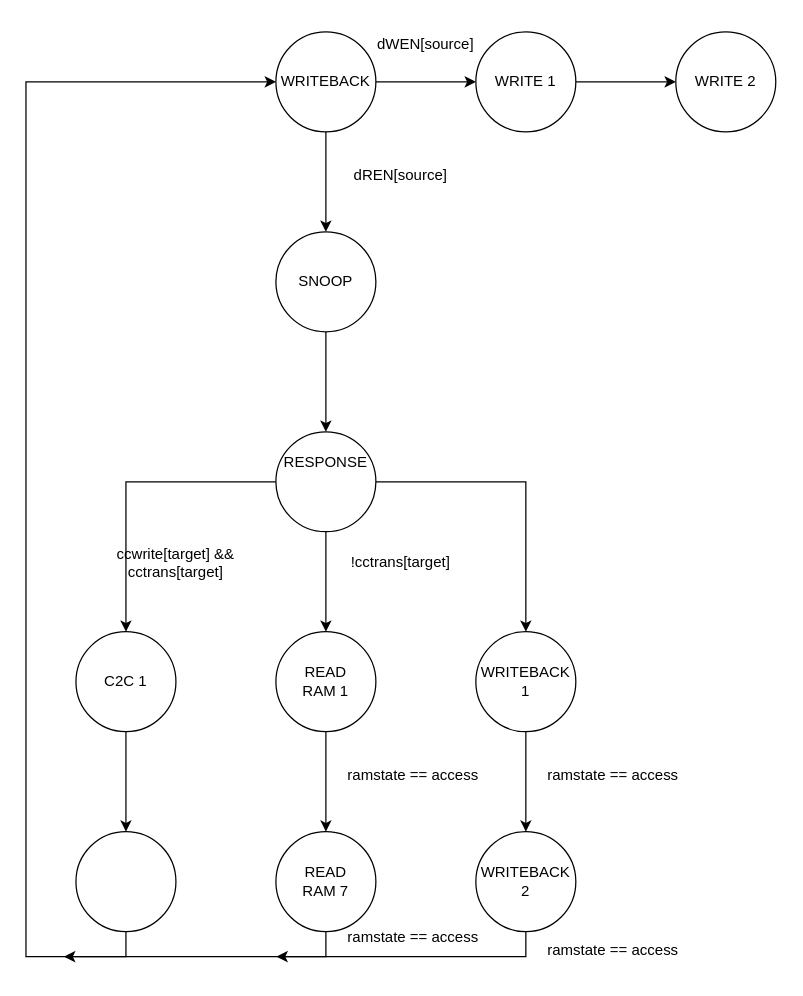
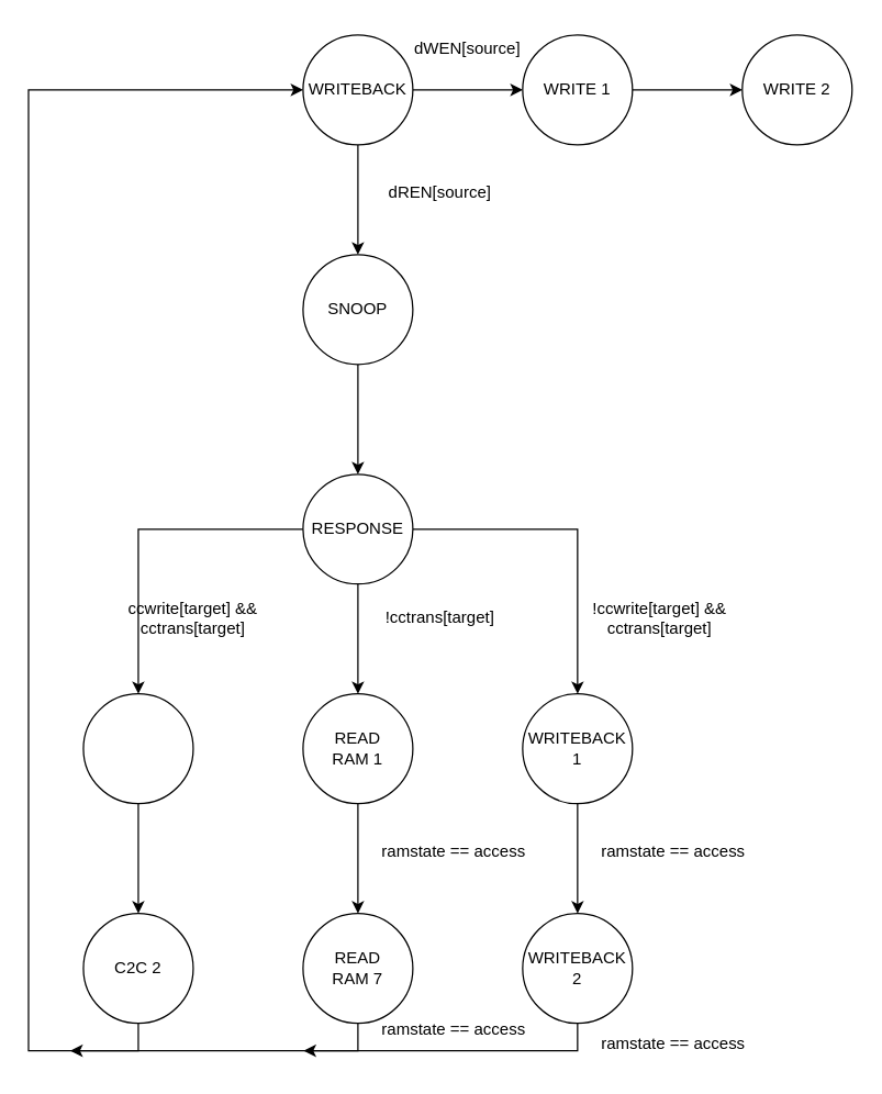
- <mxCell id="16" value="RESPONSE" style="text;html=1;strokeColor=none;fillColor=none;align=center;verticalAlign=middle;whiteSpace=wrap;rounded=0;" parent="1" vertex="1"><mxGeometry x="230" y="355" width="60" height="30" as="geometry" /></mxCell>
+ <mxCell id="16" value="RESPONSE" style="text;html=1;strokeColor=none;fillColor=none;align=center;verticalAlign=middle;whiteSpace=wrap;rounded=0;" parent="1" vertex="1"><mxGeometry x="230" y="370" width="60" height="30" as="geometry" /></mxCell>
+ <mxCell id="43" value="!ccwrite[target] &amp;amp;&amp;amp; cctrans[target]" style="text;html=1;strokeColor=none;fillColor=none;align=center;verticalAlign=middle;whiteSpace=wrap;rounded=0;" vertex="1" parent="1"><mxGeometry x="420" y="435" width="120" height="30" as="geometry" /></mxCell>
- <mxCell id="27" value="C2C 1" style="text;html=1;strokeColor=none;fillColor=none;align=center;verticalAlign=middle;whiteSpace=wrap;rounded=0;" vertex="1" parent="1"><mxGeometry x="70" y="530" width="60" height="30" as="geometry" /></mxCell>
+ <mxCell id="30" value="C2C 2" style="text;html=1;strokeColor=none;fillColor=none;align=center;verticalAlign=middle;whiteSpace=wrap;rounded=0;" vertex="1" parent="1"><mxGeometry x="70" y="690" width="60" height="30" as="geometry" /></mxCell>
